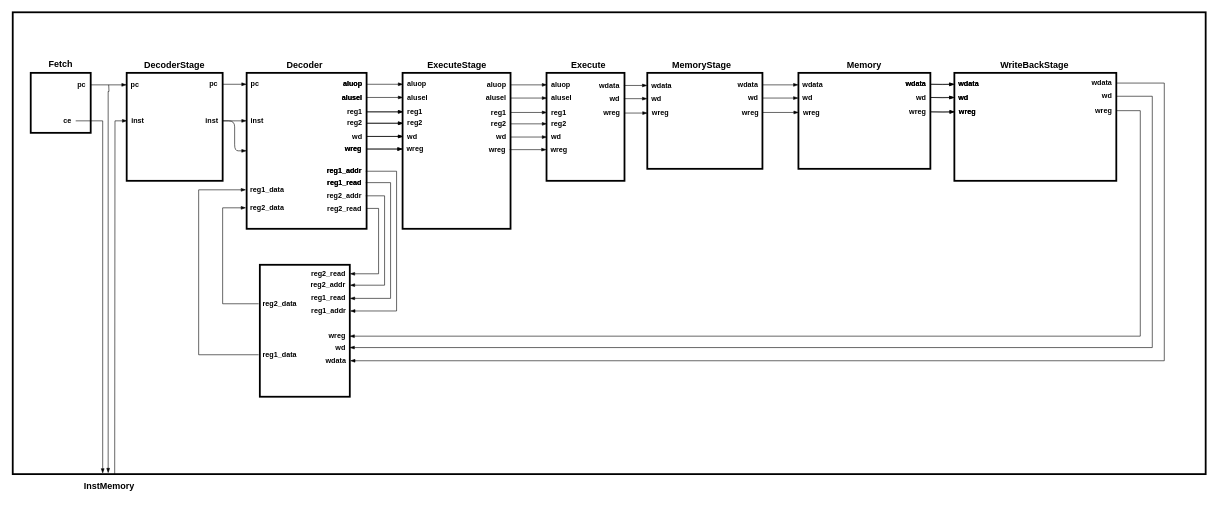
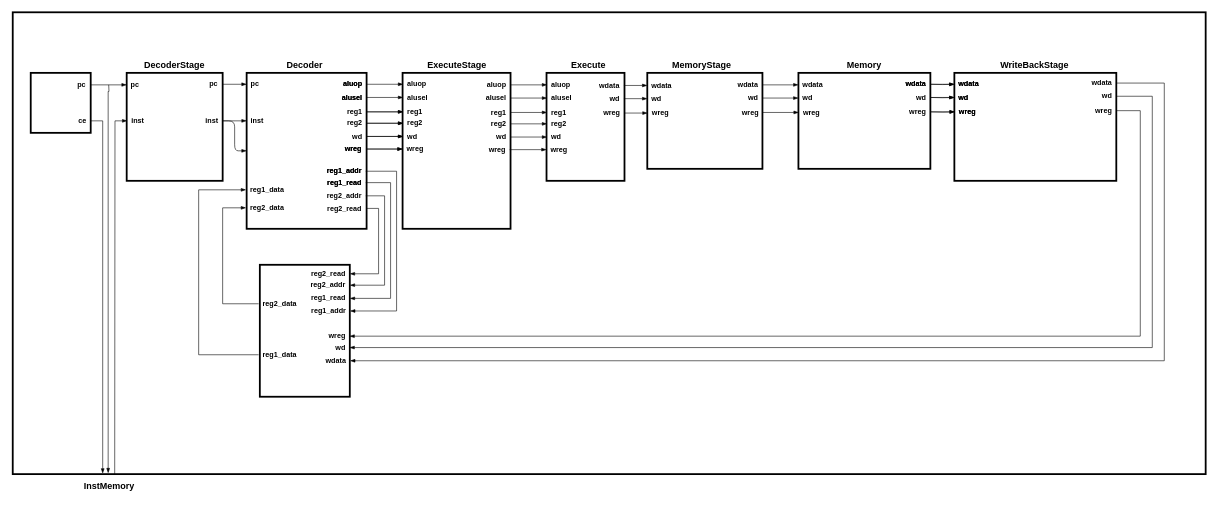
- <mxCell id="15" value="Fetch" style="text;html=1;strokeColor=none;fillColor=none;align=center;verticalAlign=middle;whiteSpace=wrap;rounded=0;strokeWidth=3;fontColor=#000000;fontFamily=Helvetica;fontSize=15;fontStyle=1;movable=0;resizable=0;rotatable=0;deletable=0;editable=0;connectable=0;" parent="1" vertex="1"><mxGeometry x="70" y="91" width="60" height="30" as="geometry" /></mxCell>
- <mxCell id="14" value="ce" style="text;html=1;strokeColor=none;fillColor=none;align=right;verticalAlign=middle;whiteSpace=wrap;rounded=0;strokeWidth=3;fontColor=#000000;fontStyle=1;spacing=2;spacingRight=5;movable=0;resizable=0;rotatable=0;deletable=0;editable=0;connectable=0;" parent="1" vertex="1"><mxGeometry x="65" y="186" width="60" height="30" as="geometry" /></mxCell>
+ <mxCell id="14" value="ce" style="text;html=1;strokeColor=none;fillColor=none;align=right;verticalAlign=middle;whiteSpace=wrap;rounded=0;strokeWidth=3;fontColor=#000000;fontStyle=1;spacing=2;spacingRight=5;movable=0;resizable=0;rotatable=0;deletable=0;editable=0;connectable=0;" parent="1" vertex="1"><mxGeometry x="90" y="186" width="60" height="30" as="geometry" /></mxCell>
